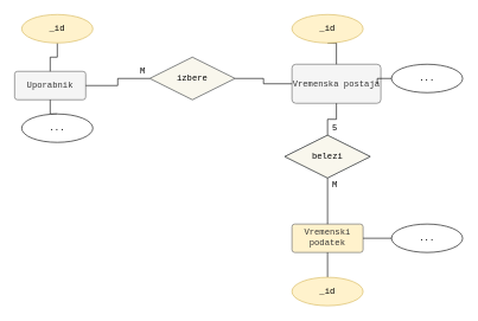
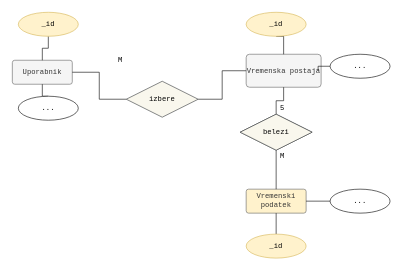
- <mxCell id="7" value="izbere" style="shape=rhombus;perimeter=rhombusPerimeter;whiteSpace=wrap;html=1;align=center;fontFamily=Courier New;fillColor=#f9f7ed;strokeColor=#36393d;" vertex="1" parent="1"><mxGeometry x="210" y="80" width="120" height="60" as="geometry" /></mxCell>
+ <mxCell id="7" value="izbere" style="shape=rhombus;perimeter=rhombusPerimeter;whiteSpace=wrap;html=1;align=center;fontFamily=Courier New;fillColor=#f9f7ed;strokeColor=#36393d;" vertex="1" parent="1"><mxGeometry x="210" y="135" width="120" height="60" as="geometry" /></mxCell>
